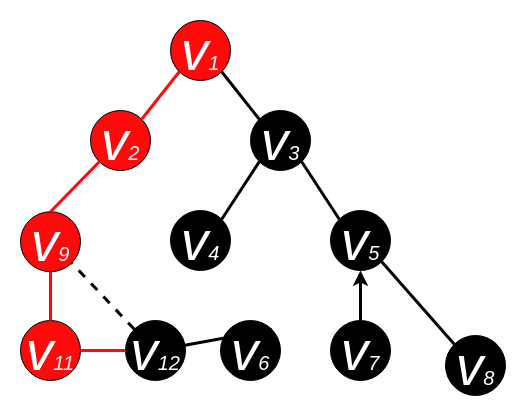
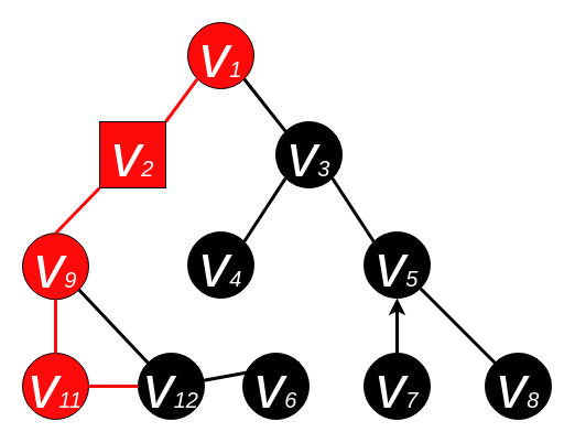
- <mxCell id="3" value="&lt;i&gt;&lt;font style=&quot;&quot; color=&quot;#ffffff&quot;&gt;&lt;font style=&quot;font-size: 55px;&quot;&gt;v&lt;/font&gt;&lt;font style=&quot;font-size: 20px;&quot;&gt;2&lt;/font&gt;&lt;/font&gt;&lt;/i&gt;" style="ellipse;whiteSpace=wrap;html=1;aspect=fixed;fillColor=#FF0A0A;strokeColor=#000000;" parent="1" vertex="1"><mxGeometry x="90" y="110" width="60" height="60" as="geometry" /></mxCell>
+ <mxCell id="3" value="&lt;i&gt;&lt;font style=&quot;&quot; color=&quot;#ffffff&quot;&gt;&lt;font style=&quot;font-size: 55px;&quot;&gt;v&lt;/font&gt;&lt;font style=&quot;font-size: 20px;&quot;&gt;2&lt;/font&gt;&lt;/font&gt;&lt;/i&gt;" style="whiteSpace=wrap;html=1;aspect=fixed;fillColor=#FF0A0A;strokeColor=#000000;rounded=0;" parent="1" vertex="1"><mxGeometry x="90" y="110" width="60" height="60" as="geometry" /></mxCell>
- <mxCell id="21" value="" style="endArrow=none;html=1;rounded=0;fontSize=20;fontColor=#FFFFFF;entryX=1;entryY=1;entryDx=0;entryDy=0;exitX=0;exitY=0;exitDx=0;exitDy=0;strokeWidth=3;dashed=1;" parent="1" source="19" edge="1" target="17"><mxGeometry width="50" height="50" relative="1" as="geometry"><mxPoint x="-20" y="208.79" as="sourcePoint" /><mxPoint x="71.213" y="250.003" as="targetPoint" /></mxGeometry></mxCell>
+ <mxCell id="21" value="" style="endArrow=none;html=1;rounded=0;fontSize=20;fontColor=#FFFFFF;entryX=1;entryY=1;entryDx=0;entryDy=0;exitX=0;exitY=0;exitDx=0;exitDy=0;strokeWidth=3;" parent="1" source="19" edge="1" target="17"><mxGeometry width="50" height="50" relative="1" as="geometry"><mxPoint x="-20" y="208.79" as="sourcePoint" /><mxPoint x="71.213" y="250.003" as="targetPoint" /></mxGeometry></mxCell>
- <mxCell id="9" value="&lt;i&gt;&lt;font style=&quot;&quot; color=&quot;#ffffff&quot;&gt;&lt;font style=&quot;font-size: 55px;&quot;&gt;v&lt;/font&gt;&lt;font style=&quot;font-size: 20px;&quot;&gt;8&lt;/font&gt;&lt;/font&gt;&lt;/i&gt;" style="ellipse;whiteSpace=wrap;html=1;aspect=fixed;fillColor=#000000;" parent="1" vertex="1"><mxGeometry x="445" y="335" width="60" height="60" as="geometry" /></mxCell>
+ <mxCell id="9" value="&lt;i&gt;&lt;font style=&quot;&quot; color=&quot;#ffffff&quot;&gt;&lt;font style=&quot;font-size: 55px;&quot;&gt;v&lt;/font&gt;&lt;font style=&quot;font-size: 20px;&quot;&gt;8&lt;/font&gt;&lt;/font&gt;&lt;/i&gt;" style="ellipse;whiteSpace=wrap;html=1;aspect=fixed;fillColor=#000000;" parent="1" vertex="1"><mxGeometry x="440" y="320" width="60" height="60" as="geometry" /></mxCell>
